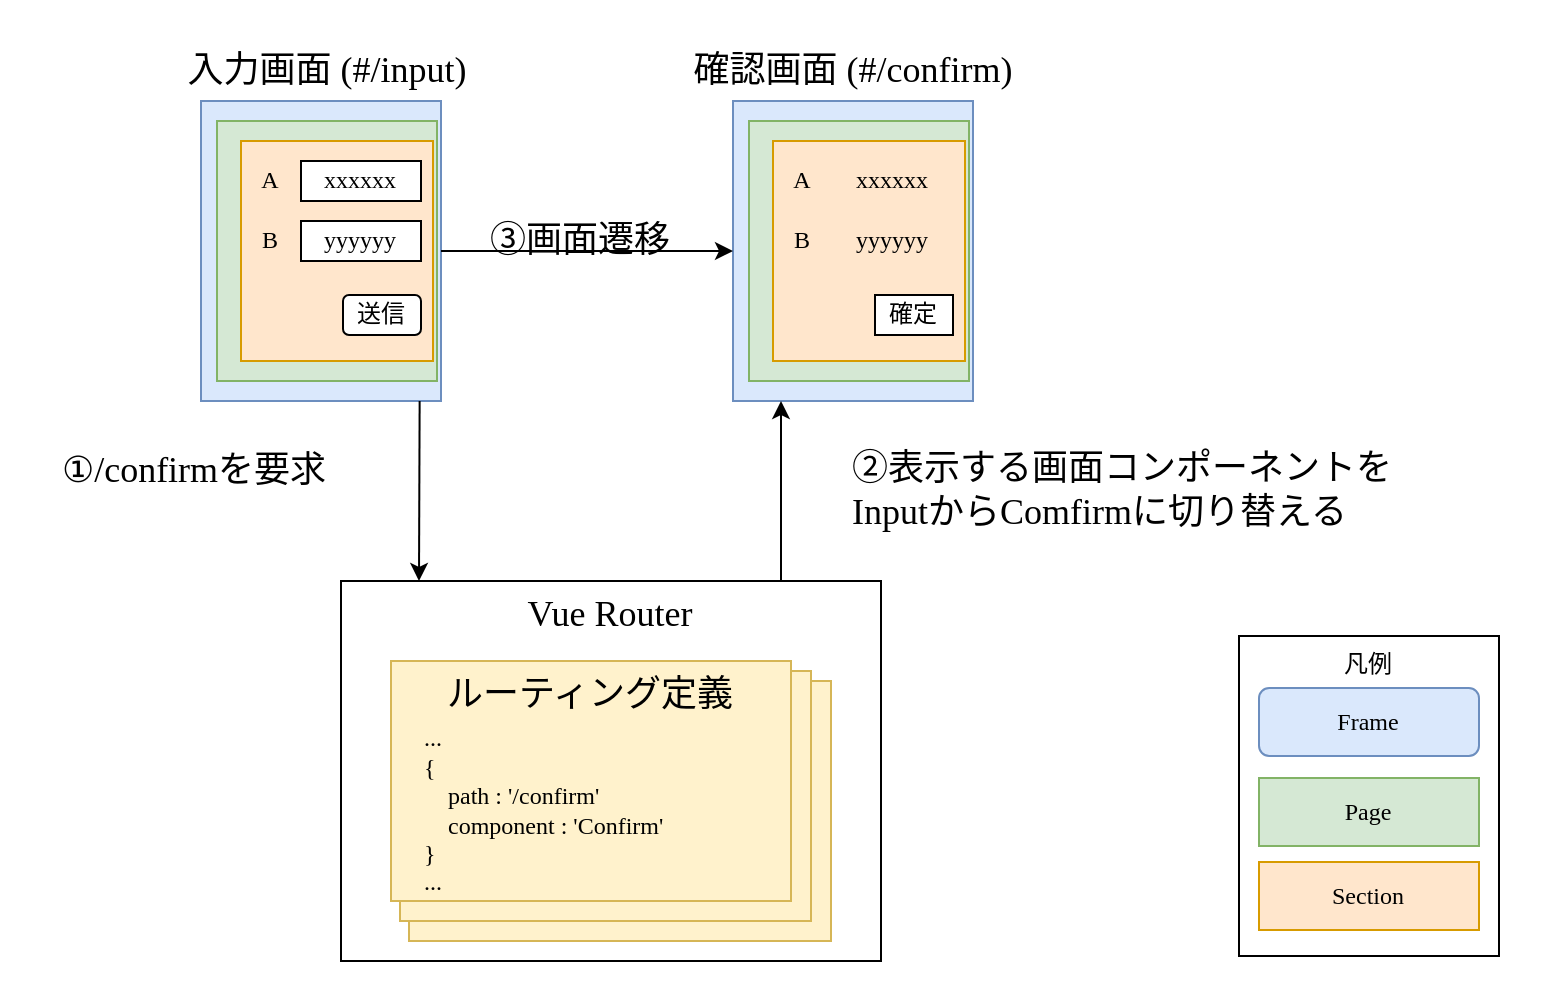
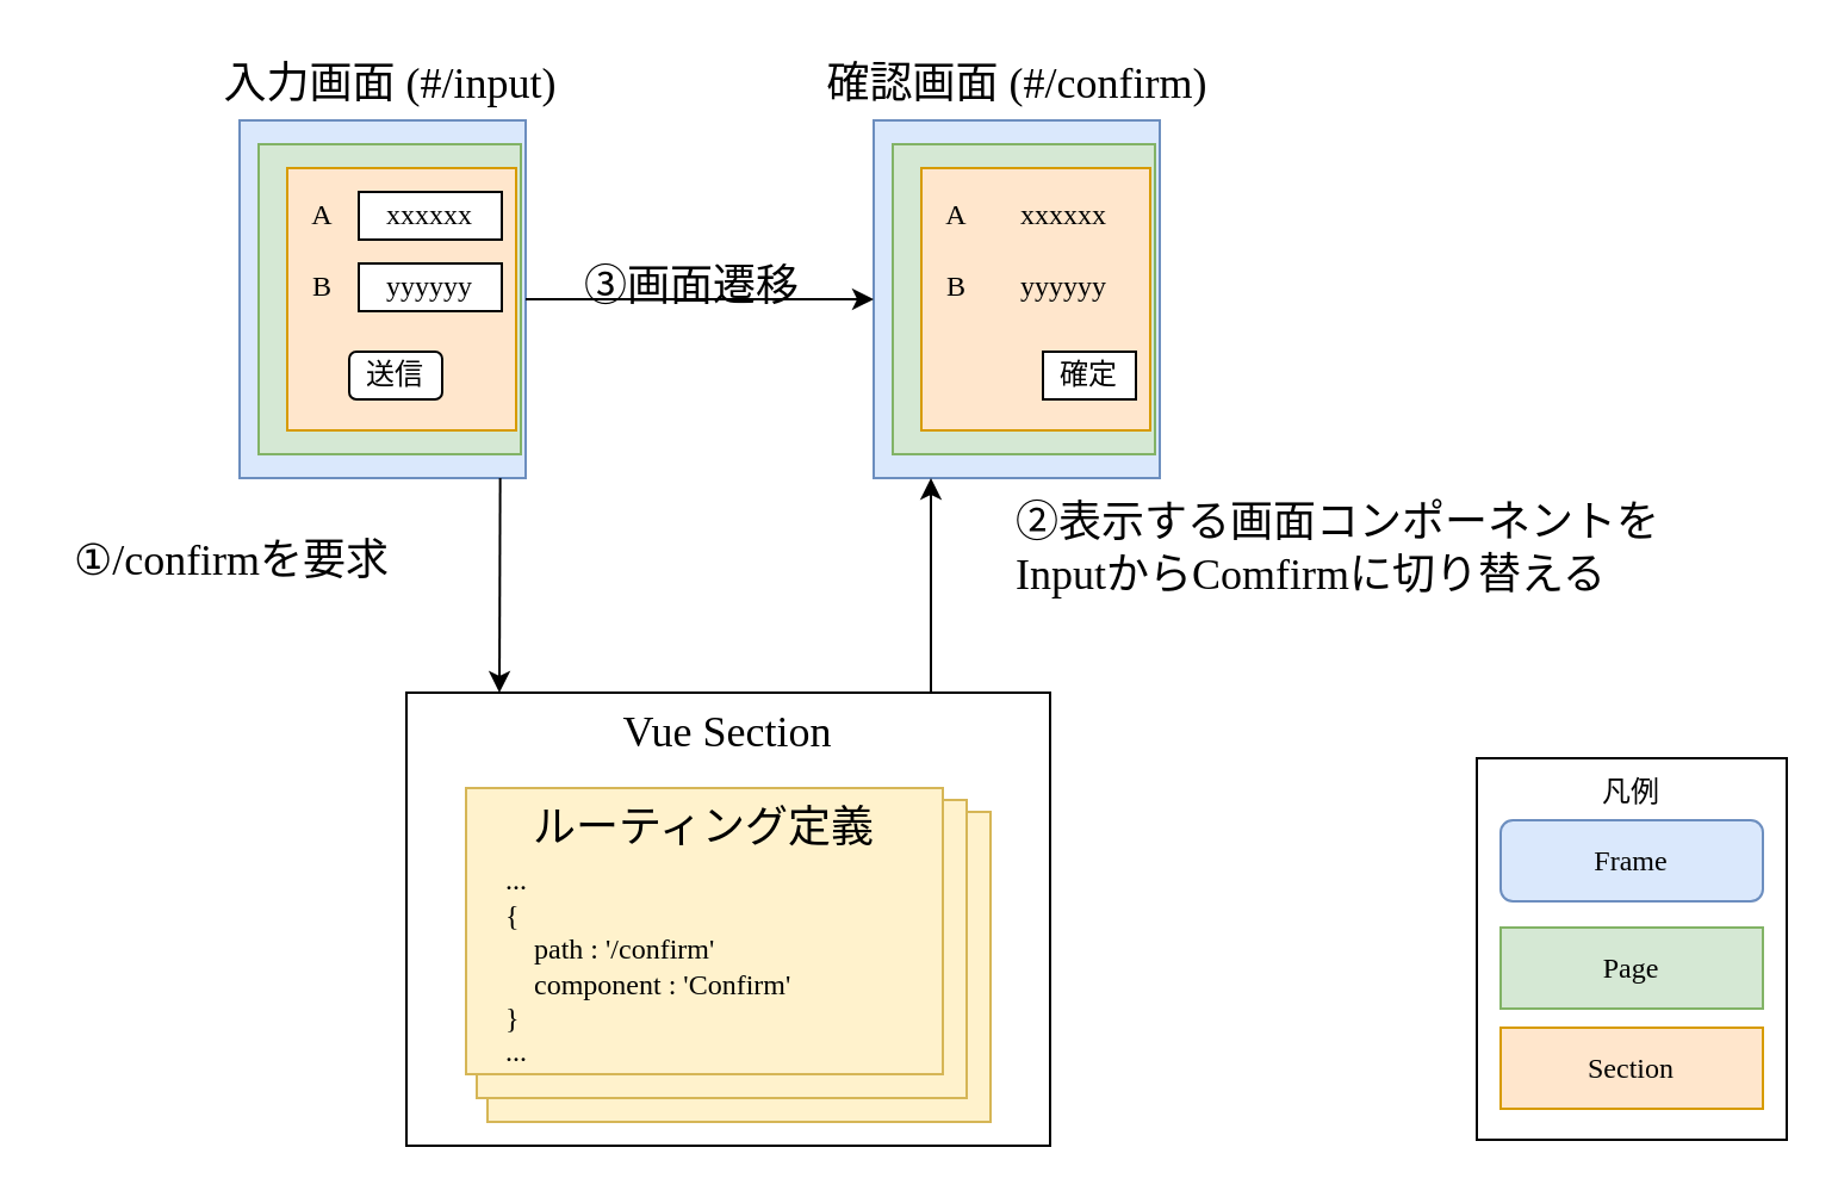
- <mxCell id="15" value="送信" style="rounded=1;whiteSpace=wrap;html=1;fontFamily=Noto Sans JP;fontSource=https%3A%2F%2Ffonts.googleapis.com%2Fcss%3Ffamily%3DNoto%2BSans%2BJP;" parent="1" vertex="1"><mxGeometry x="171" y="147" width="39" height="20" as="geometry" /></mxCell>
+ <mxCell id="15" value="送信" style="rounded=1;whiteSpace=wrap;html=1;fontFamily=Noto Sans JP;fontSource=https%3A%2F%2Ffonts.googleapis.com%2Fcss%3Ffamily%3DNoto%2BSans%2BJP;" parent="1" vertex="1"><mxGeometry x="146" y="147" width="39" height="20" as="geometry" /></mxCell>
- <mxCell id="31" value="②表示する画面コンポーネントを&lt;br style=&quot;font-size: 18px;&quot;&gt;&lt;div style=&quot;text-align: left; font-size: 18px;&quot;&gt;&lt;span style=&quot;font-size: 18px;&quot;&gt;InputからComfirmに切り替える&lt;/span&gt;&lt;/div&gt;" style="text;html=1;strokeColor=none;fillColor=none;align=center;verticalAlign=middle;whiteSpace=wrap;rounded=0;fontSize=18;fontFamily=Noto Sans JP;fontSource=https%3A%2F%2Ffonts.googleapis.com%2Fcss%3Ffamily%3DNoto%2BSans%2BJP;" parent="1" vertex="1"><mxGeometry x="416" y="230" width="290" height="30" as="geometry" /></mxCell>
+ <mxCell id="31" value="②表示する画面コンポーネントを&lt;br style=&quot;font-size: 18px;&quot;&gt;&lt;div style=&quot;text-align: left; font-size: 18px;&quot;&gt;&lt;span style=&quot;font-size: 18px;&quot;&gt;InputからComfirmに切り替える&lt;/span&gt;&lt;/div&gt;" style="text;html=1;strokeColor=none;fillColor=none;align=center;verticalAlign=middle;whiteSpace=wrap;rounded=0;fontSize=18;fontFamily=Noto Sans JP;fontSource=https%3A%2F%2Ffonts.googleapis.com%2Fcss%3Ffamily%3DNoto%2BSans%2BJP;" parent="1" vertex="1"><mxGeometry x="416" y="215" width="290" height="30" as="geometry" /></mxCell>
- <mxCell id="24" value="Vue Router" style="rounded=0;whiteSpace=wrap;html=1;fillColor=none;verticalAlign=top;fontSize=18;fontFamily=Noto Sans JP;fontSource=https%3A%2F%2Ffonts.googleapis.com%2Fcss%3Ffamily%3DNoto%2BSans%2BJP;" parent="1" vertex="1"><mxGeometry x="170" y="290" width="270" height="190" as="geometry" /></mxCell>
+ <mxCell id="24" value="Vue Section" style="rounded=0;whiteSpace=wrap;html=1;fillColor=none;verticalAlign=top;fontSize=18;fontFamily=Noto Sans JP;fontSource=https%3A%2F%2Ffonts.googleapis.com%2Fcss%3Ffamily%3DNoto%2BSans%2BJP;" parent="1" vertex="1"><mxGeometry x="170" y="290" width="270" height="190" as="geometry" /></mxCell>
